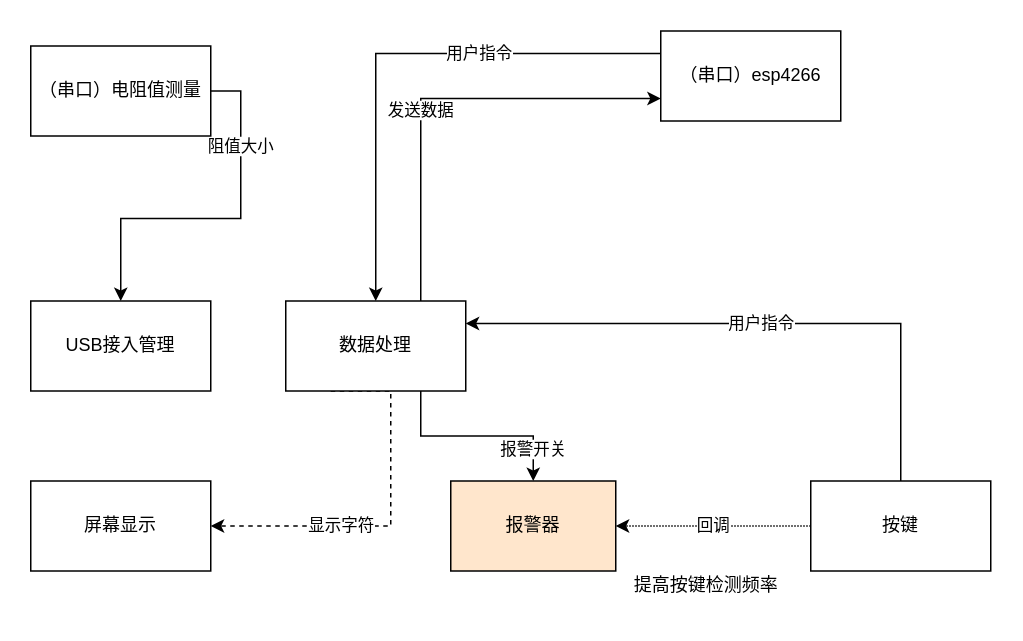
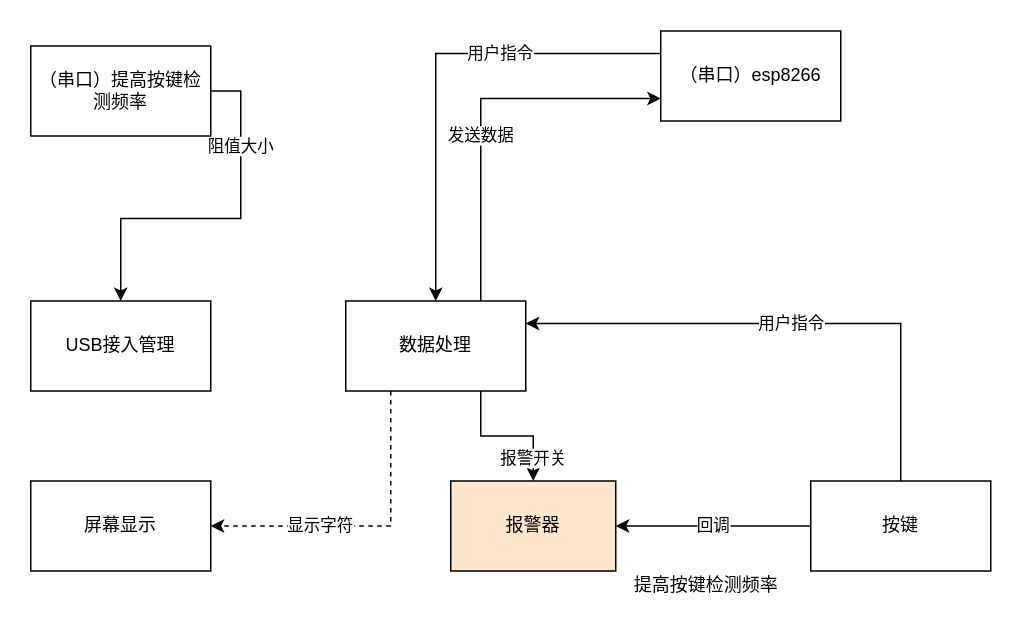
- <mxCell id="14" value="（串口）esp4266" style="rounded=0;whiteSpace=wrap;html=1;" vertex="1" parent="1"><mxGeometry x="440" y="20" width="120" height="60" as="geometry" /></mxCell>
+ <mxCell id="14" value="（串口）esp8266" style="rounded=0;whiteSpace=wrap;html=1;" vertex="1" parent="1"><mxGeometry x="440" y="20" width="120" height="60" as="geometry" /></mxCell>
- <mxCell id="12" value="（串口）电阻值测量" style="rounded=0;whiteSpace=wrap;html=1;" vertex="1" parent="1"><mxGeometry x="20" y="30" width="120" height="60" as="geometry" /></mxCell>
+ <mxCell id="12" value="（串口）提高按键检测频率" style="rounded=0;whiteSpace=wrap;html=1;" vertex="1" parent="1"><mxGeometry x="20" y="30" width="120" height="60" as="geometry" /></mxCell>
- <mxCell id="5" value="数据处理" style="rounded=0;whiteSpace=wrap;html=1;" vertex="1" parent="1"><mxGeometry x="190" y="200" width="120" height="60" as="geometry" /></mxCell>
+ <mxCell id="5" value="数据处理" style="rounded=0;whiteSpace=wrap;html=1;" vertex="1" parent="1"><mxGeometry x="230" y="200" width="120" height="60" as="geometry" /></mxCell>
- <mxCell id="6" value="回调" style="rounded=0;orthogonalLoop=1;jettySize=auto;html=1;exitX=0;exitY=0.5;exitDx=0;exitDy=0;entryX=1;entryY=0.5;entryDx=0;entryDy=0;targetPerimeterSpacing=0;dashed=1;dashPattern=1 1;" edge="1" parent="1" source="7" target="9"><mxGeometry relative="1" as="geometry" /></mxCell>
+ <mxCell id="6" value="回调" style="rounded=0;orthogonalLoop=1;jettySize=auto;html=1;exitX=0;exitY=0.5;exitDx=0;exitDy=0;entryX=1;entryY=0.5;entryDx=0;entryDy=0;targetPerimeterSpacing=0;dashed=0;dashPattern=1 1;" edge="1" parent="1" source="7" target="9"><mxGeometry relative="1" as="geometry" /></mxCell>
